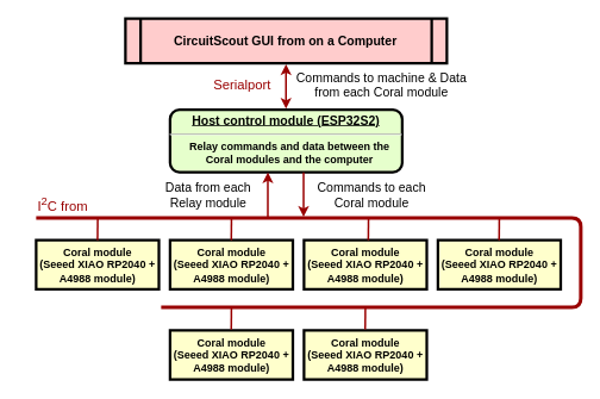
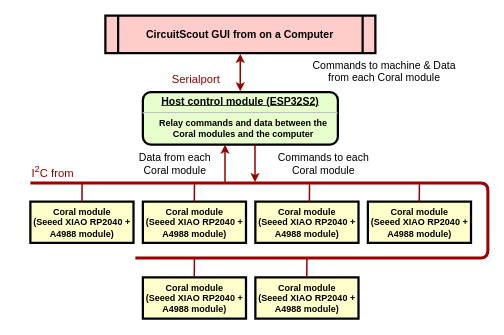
- <mxCell id="24" value="Serialport" style="text;html=1;strokeColor=none;fillColor=none;align=center;verticalAlign=middle;whiteSpace=wrap;rounded=0;fontSize=15;fontColor=#990000;" parent="1" vertex="1"><mxGeometry x="221" y="84" width="100" height="20" as="geometry" /></mxCell>
+ <mxCell id="24" value="Serialport" style="text;html=1;strokeColor=none;fillColor=none;align=center;verticalAlign=middle;whiteSpace=wrap;rounded=0;fontSize=15;fontColor=#990000;" parent="1" vertex="1"><mxGeometry x="211" y="94" width="100" height="20" as="geometry" /></mxCell>
- <mxCell id="11" value="Commands to machine &amp;amp; Data from each Coral module" style="text;html=1;strokeColor=none;fillColor=none;align=center;verticalAlign=middle;whiteSpace=wrap;rounded=0;fontSize=14;" parent="1" vertex="1"><mxGeometry x="330" y="84" width="194" height="20" as="geometry" /></mxCell>
+ <mxCell id="11" value="Commands to machine &amp;amp; Data from each Coral module" style="text;html=1;strokeColor=none;fillColor=none;align=center;verticalAlign=middle;whiteSpace=wrap;rounded=0;fontSize=14;" parent="1" vertex="1"><mxGeometry x="415" y="84" width="194" height="20" as="geometry" /></mxCell>
- <mxCell id="16" value="Data from each Relay module" style="text;html=1;strokeColor=none;fillColor=none;align=center;verticalAlign=middle;whiteSpace=wrap;rounded=0;fontSize=14;" parent="1" vertex="1"><mxGeometry x="183" y="207" width="100" height="20" as="geometry" /></mxCell>
+ <mxCell id="16" value="Data from each Coral module" style="text;html=1;strokeColor=none;fillColor=none;align=center;verticalAlign=middle;whiteSpace=wrap;rounded=0;fontSize=14;" parent="1" vertex="1"><mxGeometry x="183" y="207" width="100" height="20" as="geometry" /></mxCell>
- <mxCell id="17" value="Commands to each Coral module" style="text;html=1;strokeColor=none;fillColor=none;align=center;verticalAlign=middle;whiteSpace=wrap;rounded=0;fontSize=14;" parent="1" vertex="1"><mxGeometry x="342" y="207" width="148" height="20" as="geometry" /></mxCell>
+ <mxCell id="17" value="Commands to each Coral module" style="text;html=1;strokeColor=none;fillColor=none;align=center;verticalAlign=middle;whiteSpace=wrap;rounded=0;fontSize=14;" parent="1" vertex="1"><mxGeometry x="357" y="207" width="148" height="20" as="geometry" /></mxCell>
